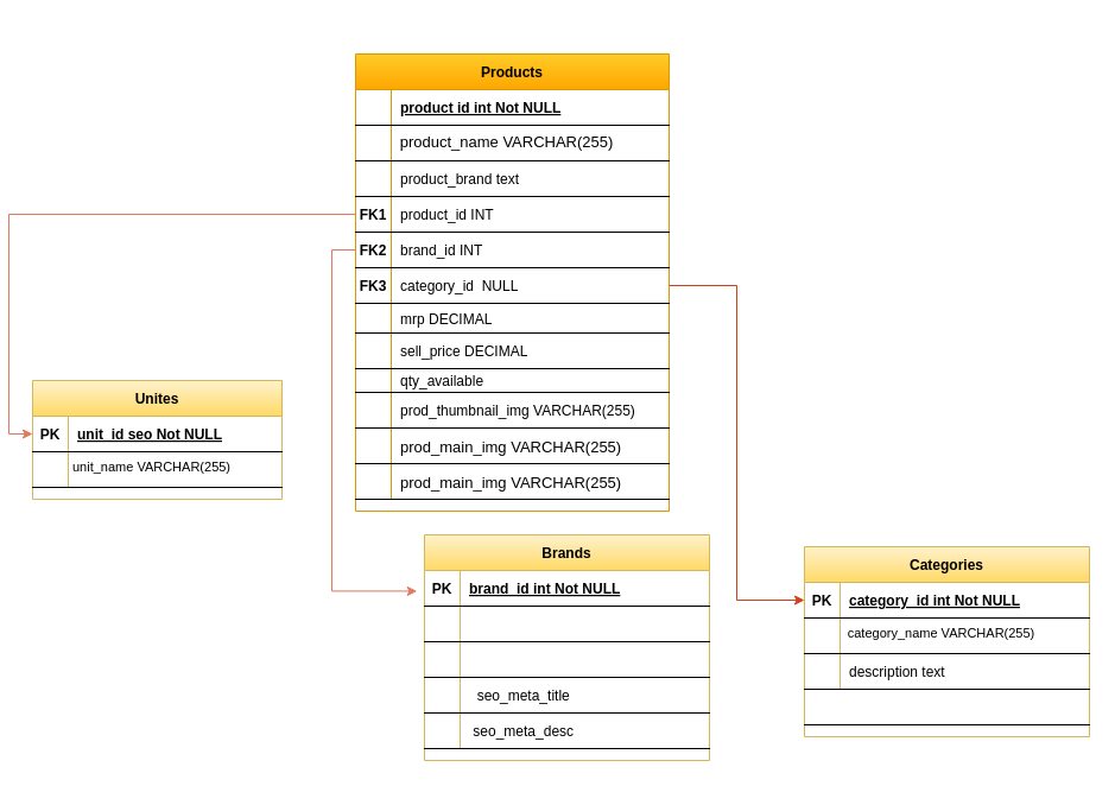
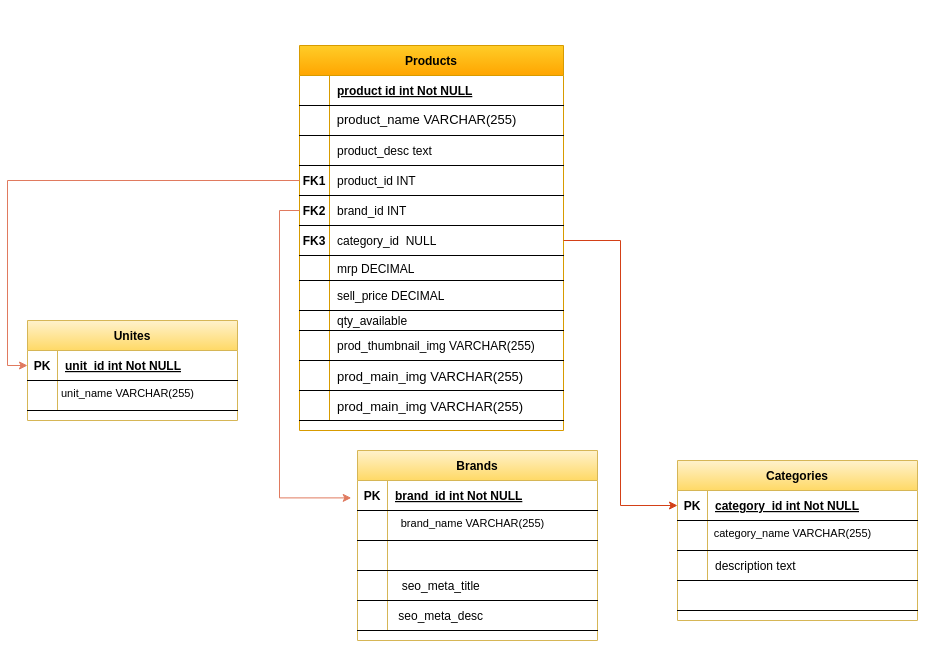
- <mxCell id="13" value="product_brand text" style="shape=partialRectangle;overflow=hidden;connectable=0;fillColor=none;top=0;left=0;bottom=0;right=0;align=left;spacingLeft=6;fontStyle=0;" vertex="1" parent="11"><mxGeometry x="30" width="234" height="30" as="geometry"><mxRectangle width="234" height="30" as="alternateBounds" /></mxGeometry></mxCell>
+ <mxCell id="13" value="product_desc text" style="shape=partialRectangle;overflow=hidden;connectable=0;fillColor=none;top=0;left=0;bottom=0;right=0;align=left;spacingLeft=6;fontStyle=0;" vertex="1" parent="11"><mxGeometry x="30" width="234" height="30" as="geometry"><mxRectangle width="234" height="30" as="alternateBounds" /></mxGeometry></mxCell>
- <mxCell id="71" value="unit_id seo Not NULL" style="shape=partialRectangle;overflow=hidden;connectable=0;fillColor=none;top=0;left=0;bottom=0;right=0;align=left;spacingLeft=6;fontStyle=5;" vertex="1" parent="69"><mxGeometry x="30" width="180" height="30" as="geometry"><mxRectangle width="180" height="30" as="alternateBounds" /></mxGeometry></mxCell>
+ <mxCell id="71" value="unit_id int Not NULL" style="shape=partialRectangle;overflow=hidden;connectable=0;fillColor=none;top=0;left=0;bottom=0;right=0;align=left;spacingLeft=6;fontStyle=5;" vertex="1" parent="69"><mxGeometry x="30" width="180" height="30" as="geometry"><mxRectangle width="180" height="30" as="alternateBounds" /></mxGeometry></mxCell>
+ <mxCell id="47" value="brand_name VARCHAR(255)" style="shape=partialRectangle;overflow=hidden;connectable=0;fillColor=none;top=0;left=0;bottom=0;right=0;align=center;spacingLeft=-39;fontStyle=0;spacingBottom=0;labelPosition=center;verticalLabelPosition=middle;verticalAlign=top;horizontal=1;fontSize=11;" vertex="1" parent="45"><mxGeometry x="30" width="210" height="30" as="geometry"><mxRectangle width="210" height="30" as="alternateBounds" /></mxGeometry></mxCell>
